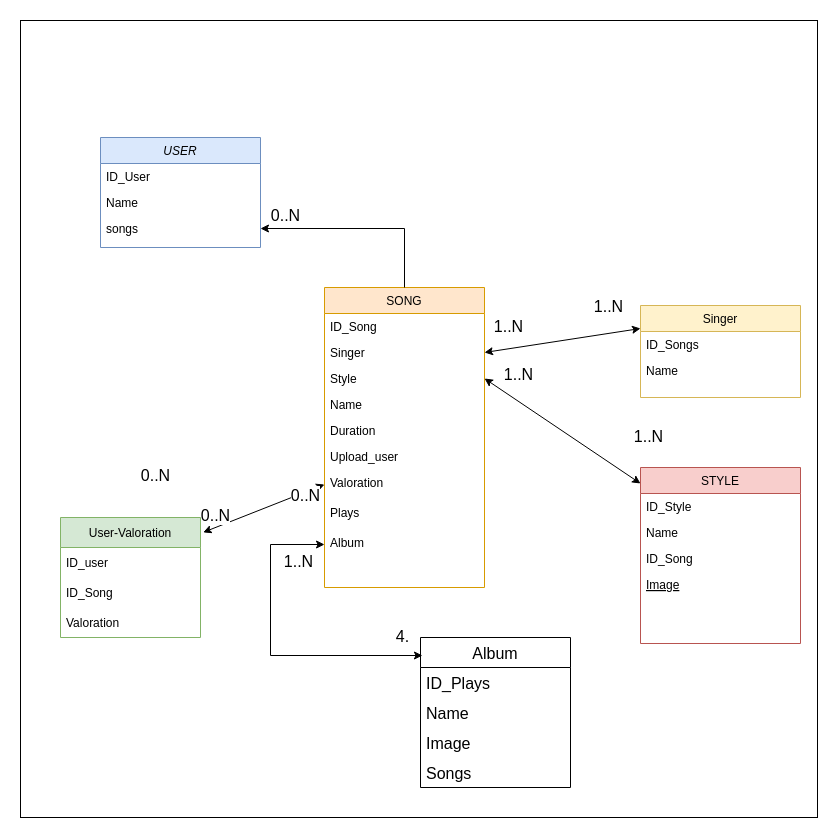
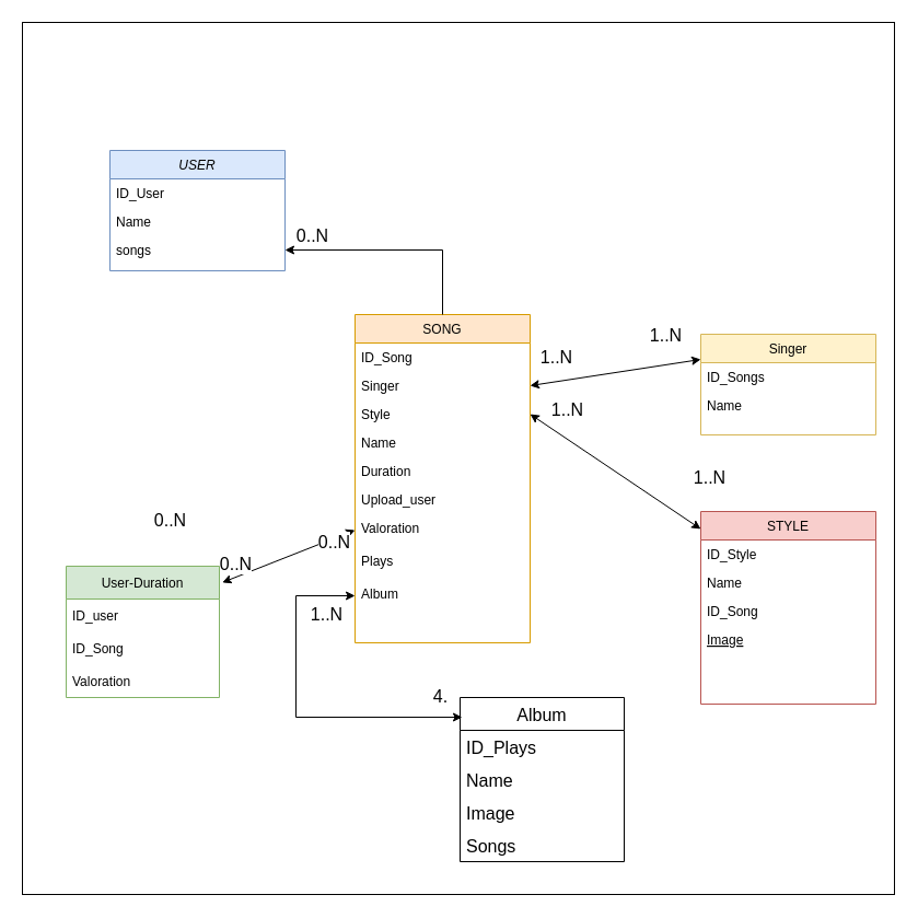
- <mxCell id="25" value="User-Valoration" style="swimlane;fontStyle=0;childLayout=stackLayout;horizontal=1;startSize=30;horizontalStack=0;resizeParent=1;resizeParentMax=0;resizeLast=0;collapsible=1;marginBottom=0;fillColor=#d5e8d4;strokeColor=#82b366;" parent="1" vertex="1"><mxGeometry x="60" y="517" width="140" height="120" as="geometry" /></mxCell>
+ <mxCell id="25" value="User-Duration" style="swimlane;fontStyle=0;childLayout=stackLayout;horizontal=1;startSize=30;horizontalStack=0;resizeParent=1;resizeParentMax=0;resizeLast=0;collapsible=1;marginBottom=0;fillColor=#d5e8d4;strokeColor=#82b366;" parent="1" vertex="1"><mxGeometry x="60" y="517" width="140" height="120" as="geometry" /></mxCell>
